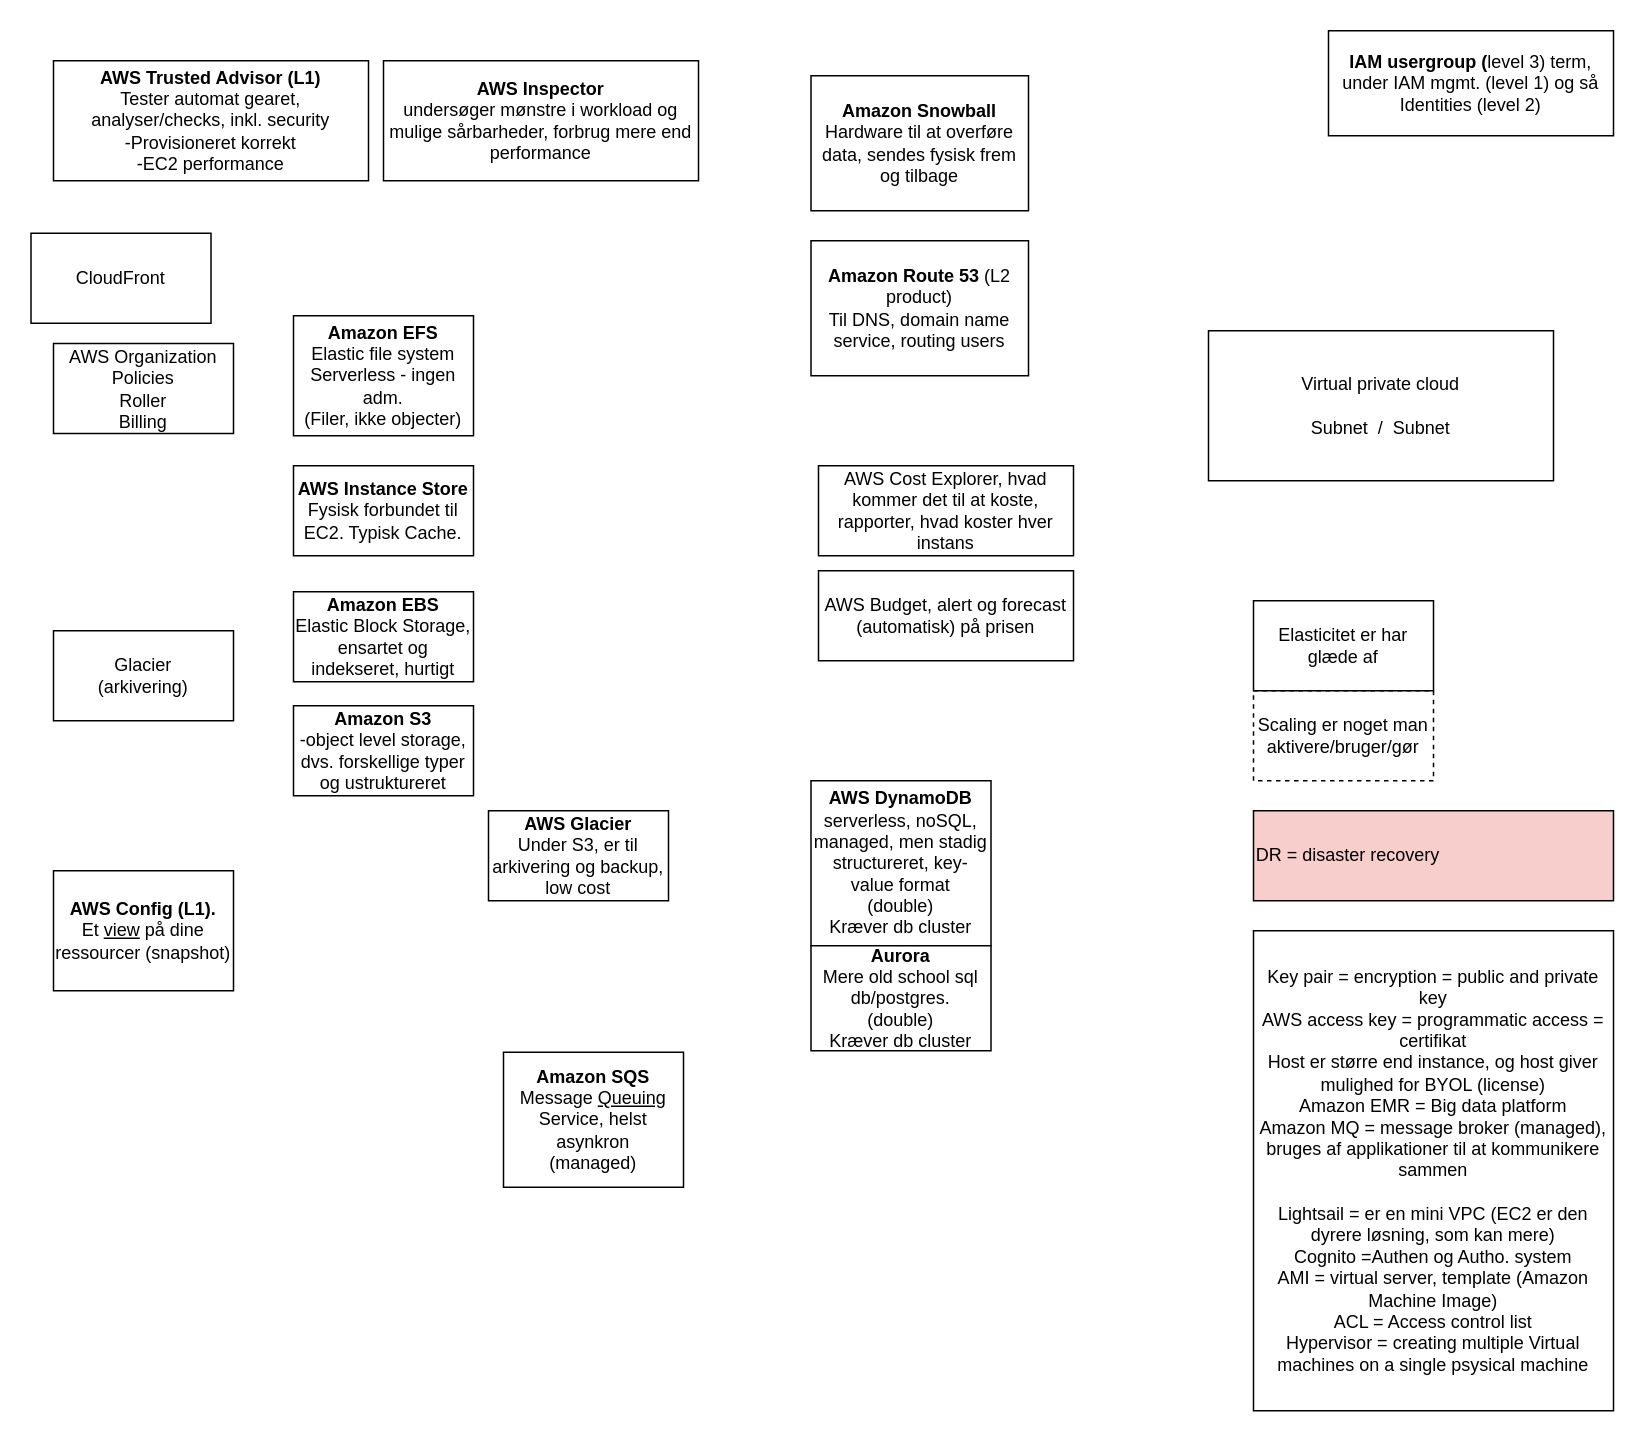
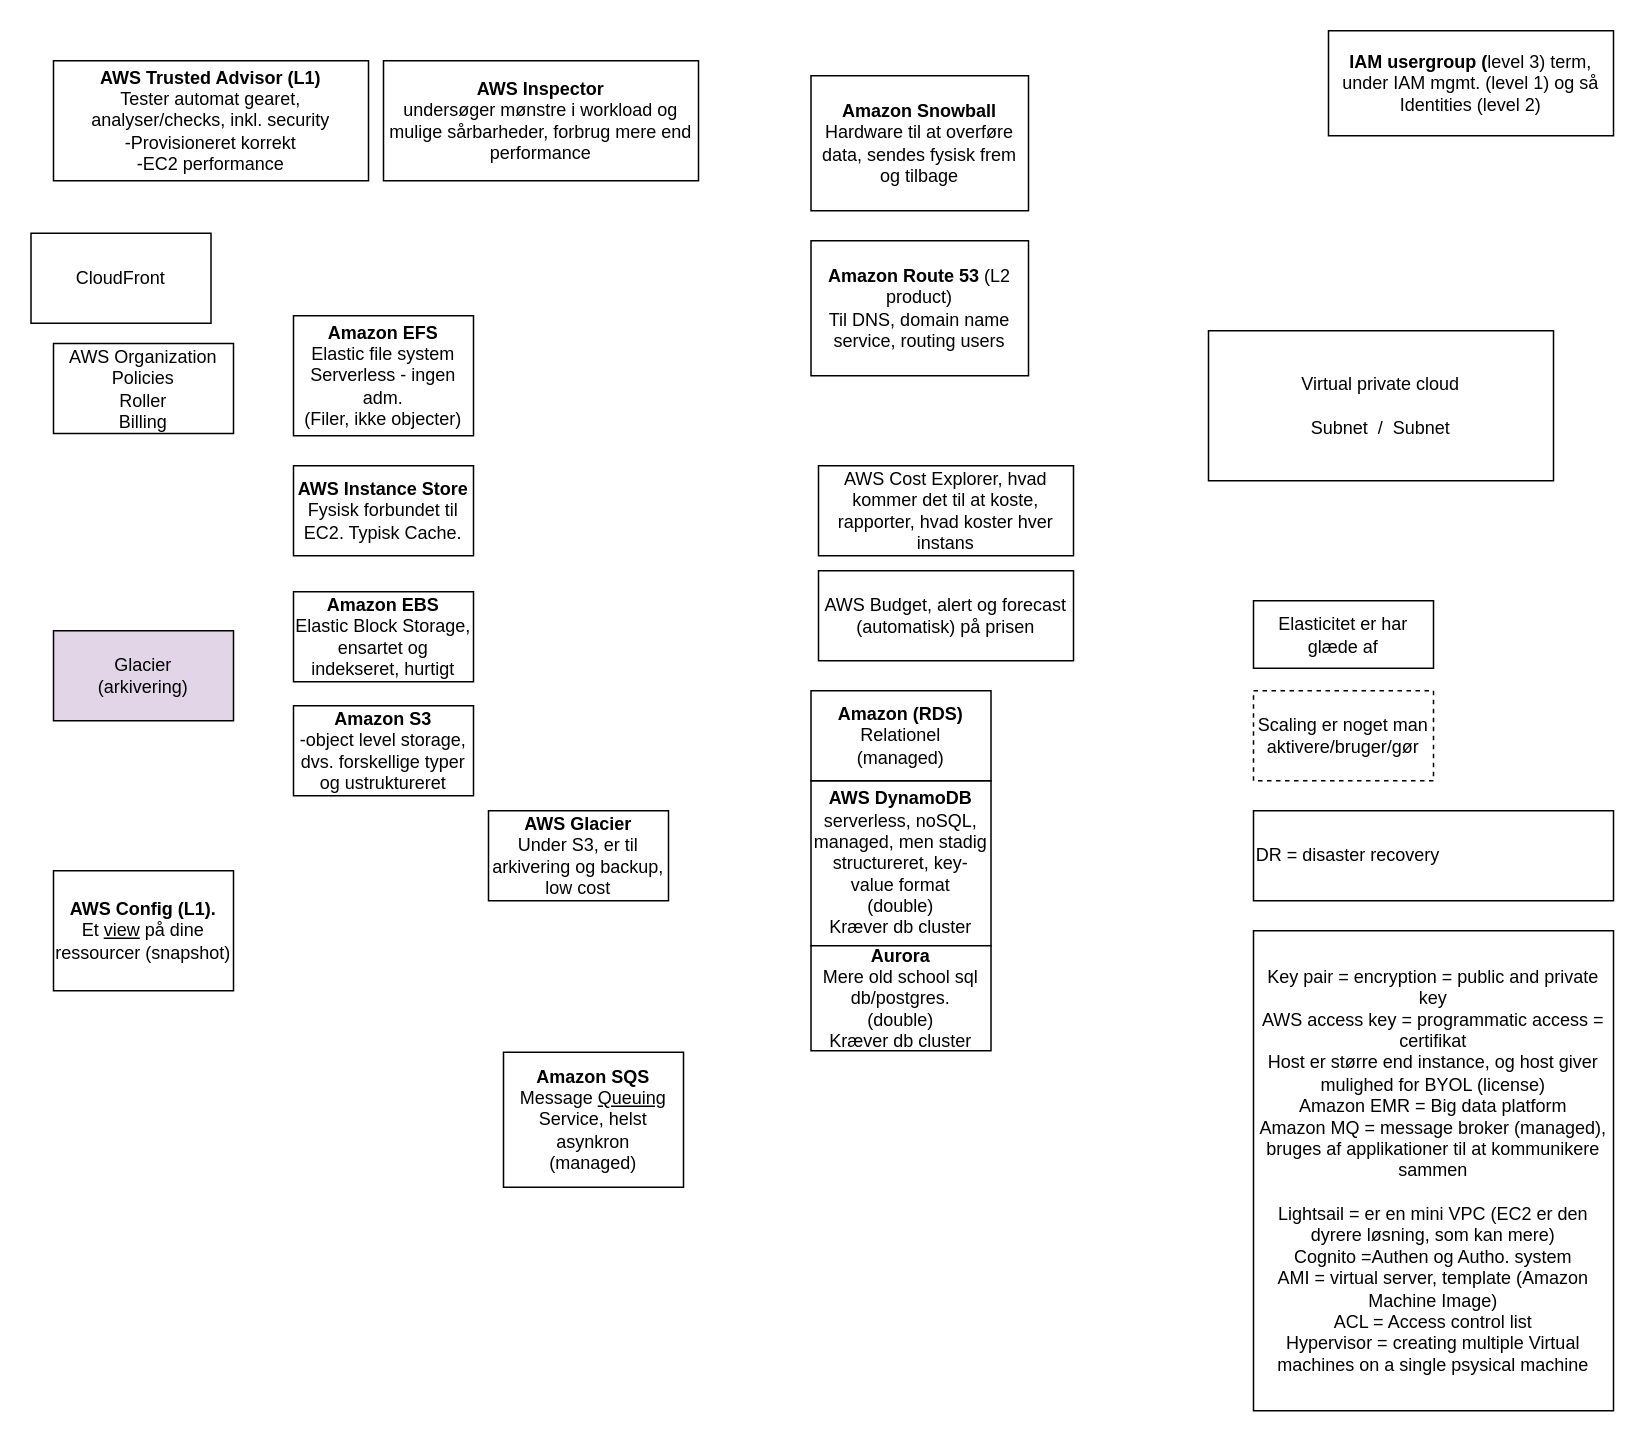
- <mxCell id="16" value="Elasticitet er har glæde af" style="rounded=0;whiteSpace=wrap;html=1;" parent="1" vertex="1"><mxGeometry x="835" y="400" width="120" height="60" as="geometry" /></mxCell>
+ <mxCell id="16" value="Elasticitet er har glæde af" style="rounded=0;whiteSpace=wrap;html=1;" parent="1" vertex="1"><mxGeometry x="835" y="400" width="120" height="45" as="geometry" /></mxCell>
- <mxCell id="6" value="Glacier&lt;div&gt;(arkivering)&lt;/div&gt;" style="rounded=0;whiteSpace=wrap;html=1;" parent="1" vertex="1"><mxGeometry x="35" y="420" width="120" height="60" as="geometry" /></mxCell>
+ <mxCell id="6" value="Glacier&lt;div&gt;(arkivering)&lt;/div&gt;" style="rounded=0;whiteSpace=wrap;html=1;fillColor=#e1d5e7;" parent="1" vertex="1"><mxGeometry x="35" y="420" width="120" height="60" as="geometry" /></mxCell>
+ <mxCell id="9" value="&lt;b&gt;Amazon (RDS)&lt;/b&gt;&lt;div&gt;Relationel&lt;/div&gt;&lt;div&gt;(managed)&lt;/div&gt;" style="rounded=0;whiteSpace=wrap;html=1;" parent="1" vertex="1"><mxGeometry x="540" y="460" width="120" height="60" as="geometry" /></mxCell>
- <mxCell id="20" value="DR = disaster recovery" style="rounded=0;whiteSpace=wrap;html=1;align=left;fillColor=#f8cecc;" parent="1" vertex="1"><mxGeometry x="835" y="540" width="240" height="60" as="geometry" /></mxCell>
+ <mxCell id="20" value="DR = disaster recovery" style="rounded=0;whiteSpace=wrap;html=1;align=left;" parent="1" vertex="1"><mxGeometry x="835" y="540" width="240" height="60" as="geometry" /></mxCell>
